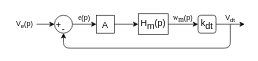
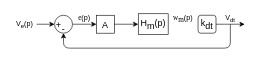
- <mxCell id="11" value="" style="endArrow=classic;html=1;fontSize=15;exitX=1;exitY=0.5;exitDx=0;exitDy=0;entryX=0;entryY=0.5;entryDx=0;entryDy=0;" edge="1" parent="1" source="7" target="10"><mxGeometry width="50" height="50" relative="1" as="geometry"><mxPoint x="210" y="0" as="sourcePoint" /><mxPoint x="260" y="-50" as="targetPoint" /></mxGeometry></mxCell>
